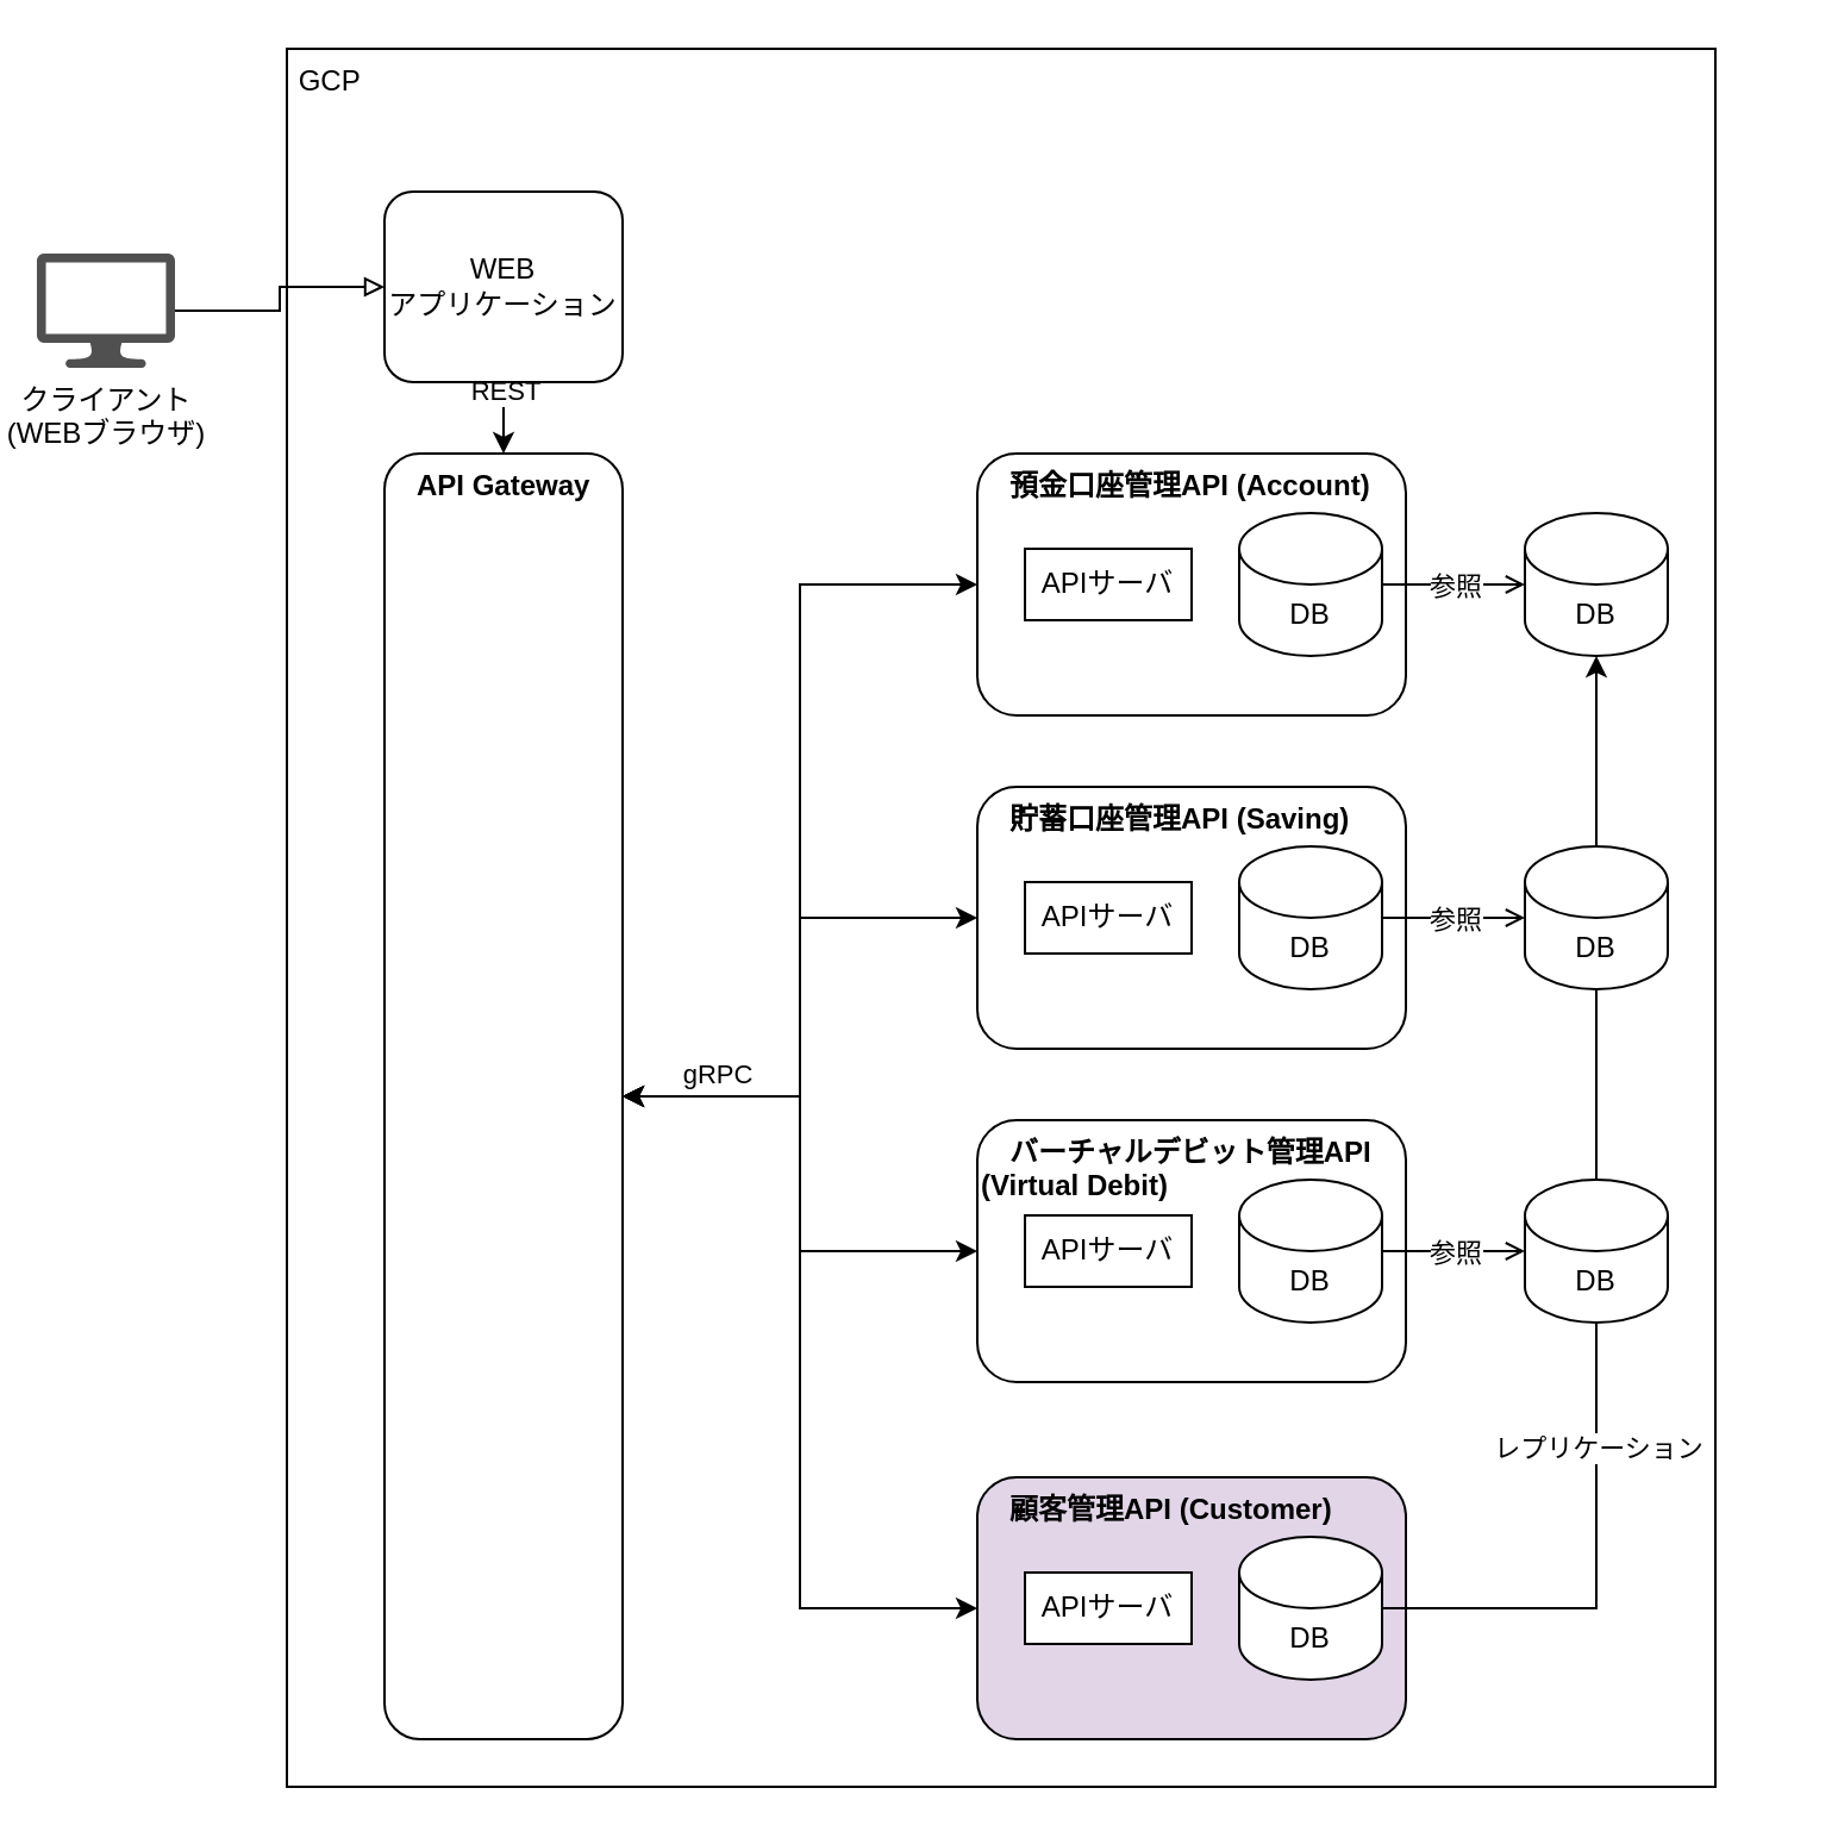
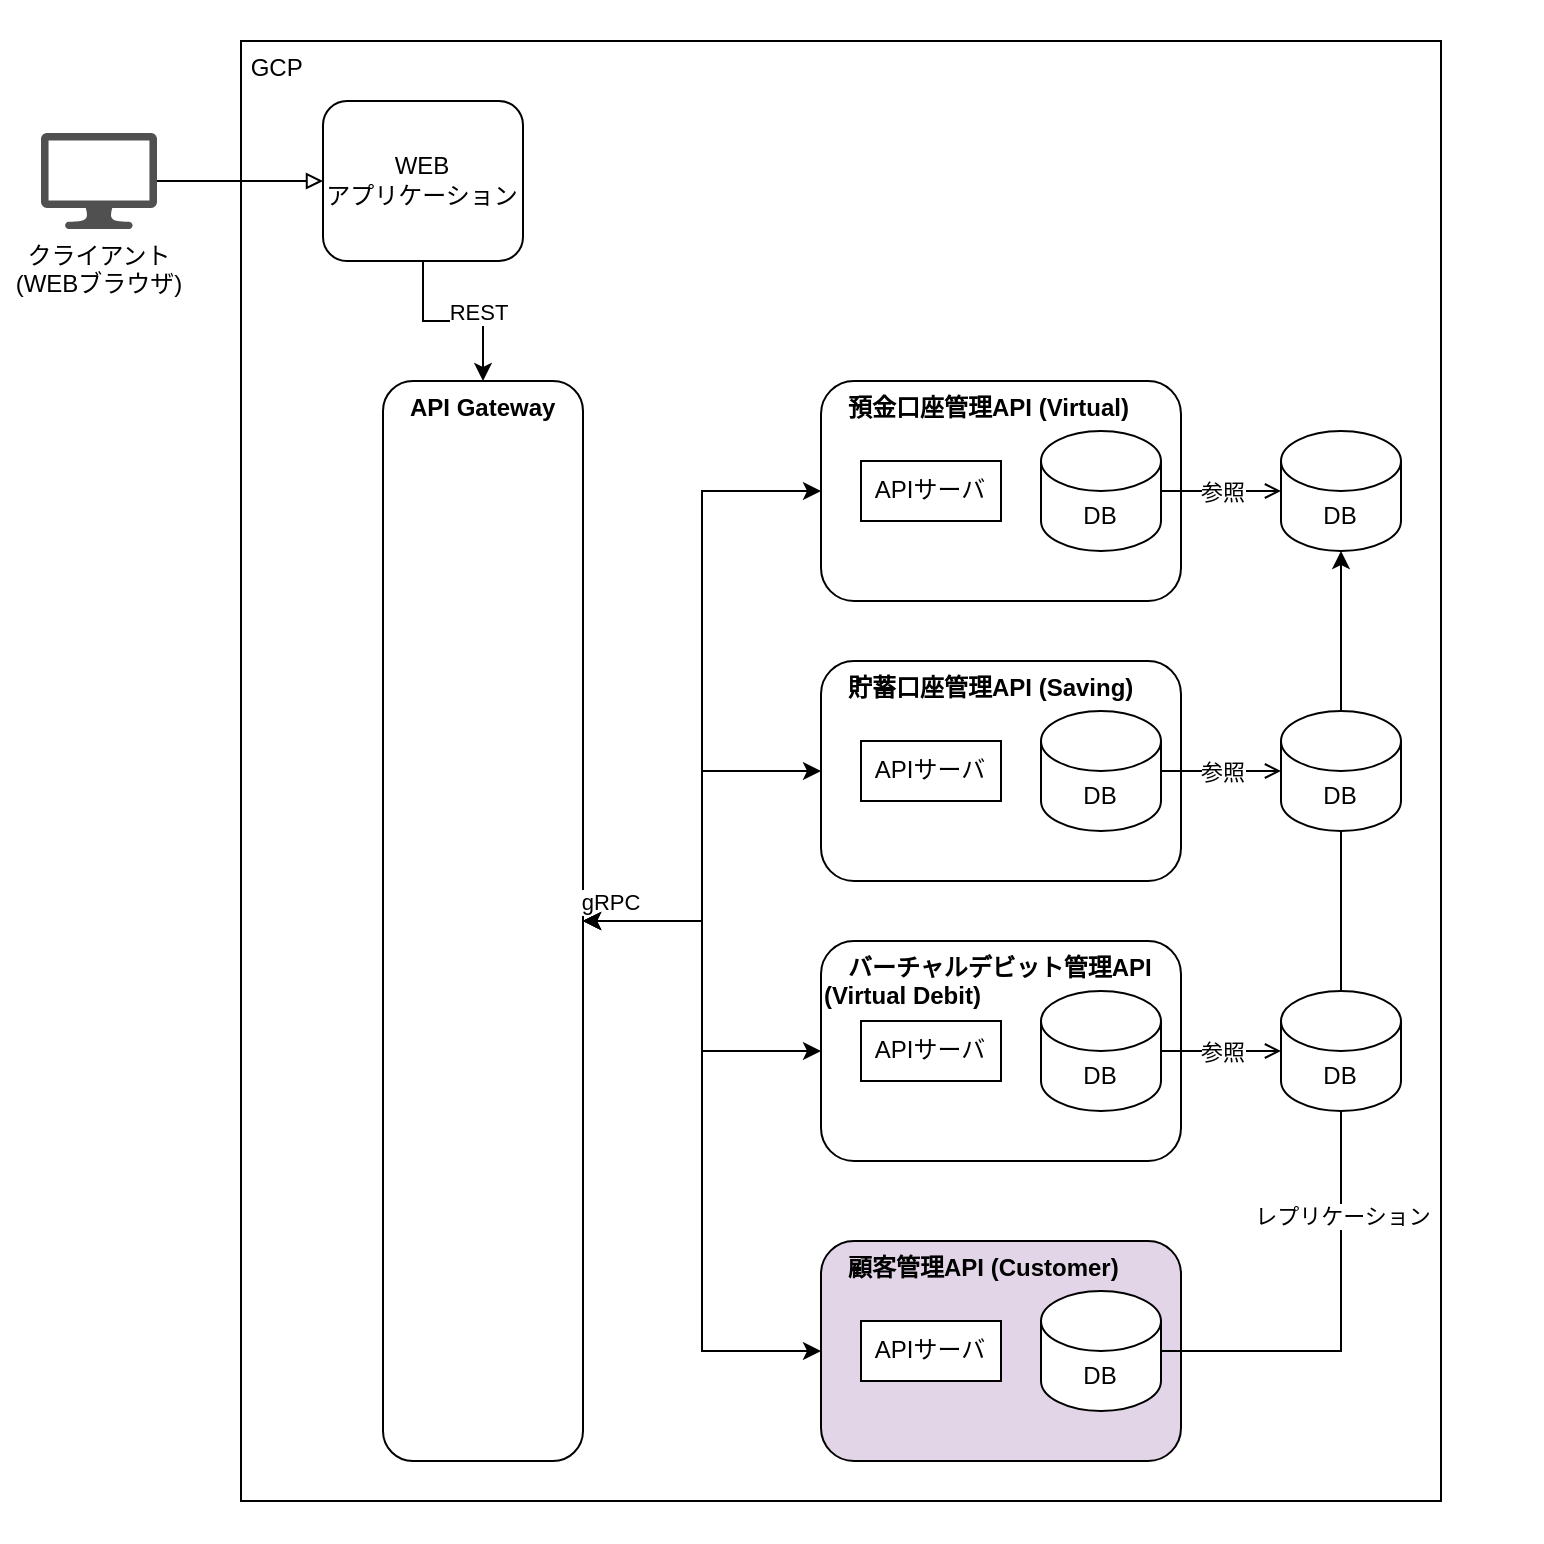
- <mxCell id="5" value="WEB&lt;br&gt;アプリケーション" style="rounded=1;whiteSpace=wrap;html=1;" parent="1" vertex="1"><mxGeometry x="161" y="80" width="100" height="80" as="geometry" /></mxCell>
+ <mxCell id="5" value="WEB&lt;br&gt;アプリケーション" style="rounded=1;whiteSpace=wrap;html=1;" parent="1" vertex="1"><mxGeometry x="161" y="50" width="100" height="80" as="geometry" /></mxCell>
- <mxCell id="7" value="クライアント&lt;br&gt;(WEBブラウザ)" style="sketch=0;pointerEvents=1;shadow=0;dashed=0;html=1;strokeColor=none;fillColor=#505050;labelPosition=center;verticalLabelPosition=bottom;verticalAlign=top;outlineConnect=0;align=center;shape=mxgraph.office.devices.lcd_monitor;" parent="1" vertex="1"><mxGeometry x="15" y="106" width="58" height="48" as="geometry" /></mxCell>
+ <mxCell id="7" value="クライアント&lt;br&gt;(WEBブラウザ)" style="sketch=0;pointerEvents=1;shadow=0;dashed=0;html=1;strokeColor=none;fillColor=#505050;labelPosition=center;verticalLabelPosition=bottom;verticalAlign=top;outlineConnect=0;align=center;shape=mxgraph.office.devices.lcd_monitor;" parent="1" vertex="1"><mxGeometry x="20" y="66" width="58" height="48" as="geometry" /></mxCell>
- <mxCell id="9" value="　預金口座管理API (Account)" style="rounded=1;whiteSpace=wrap;html=1;align=left;verticalAlign=top;fontStyle=1" parent="8" vertex="1"><mxGeometry width="180" height="110" as="geometry" /></mxCell>
+ <mxCell id="9" value="　預金口座管理API (Virtual)" style="rounded=1;whiteSpace=wrap;html=1;align=left;verticalAlign=top;fontStyle=1" parent="8" vertex="1"><mxGeometry width="180" height="110" as="geometry" /></mxCell>
- <mxCell id="29" value="　API Gateway" style="rounded=1;whiteSpace=wrap;html=1;align=left;verticalAlign=top;fontStyle=1" vertex="1" parent="1"><mxGeometry x="161" y="190" width="100" height="540" as="geometry" /></mxCell>
+ <mxCell id="29" value="　API Gateway" style="rounded=1;whiteSpace=wrap;html=1;align=left;verticalAlign=top;fontStyle=1" vertex="1" parent="1"><mxGeometry x="191" y="190" width="100" height="540" as="geometry" /></mxCell>
